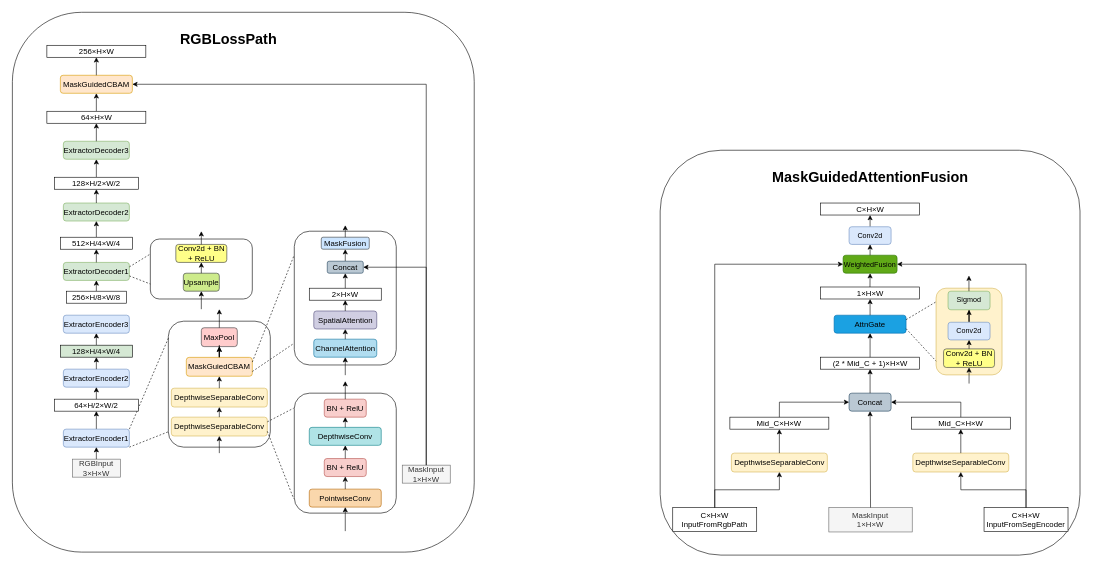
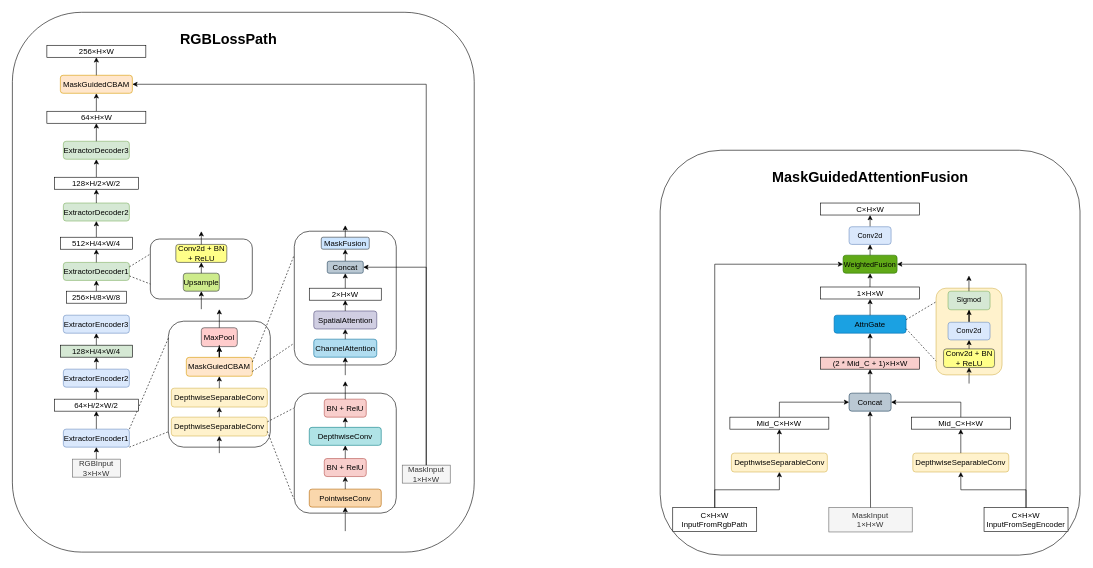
- <mxCell id="103" value="(2 * Mid_C + 1)×H×W" style="rounded=0;whiteSpace=wrap;html=1;fontSize=13;" vertex="1" parent="1"><mxGeometry x="1367.5" y="595" width="165" height="20" as="geometry" /></mxCell>
+ <mxCell id="103" value="(2 * Mid_C + 1)×H×W" style="rounded=0;whiteSpace=wrap;html=1;fontSize=13;fillColor=#f8cecc;" vertex="1" parent="1"><mxGeometry x="1367.5" y="595" width="165" height="20" as="geometry" /></mxCell>
